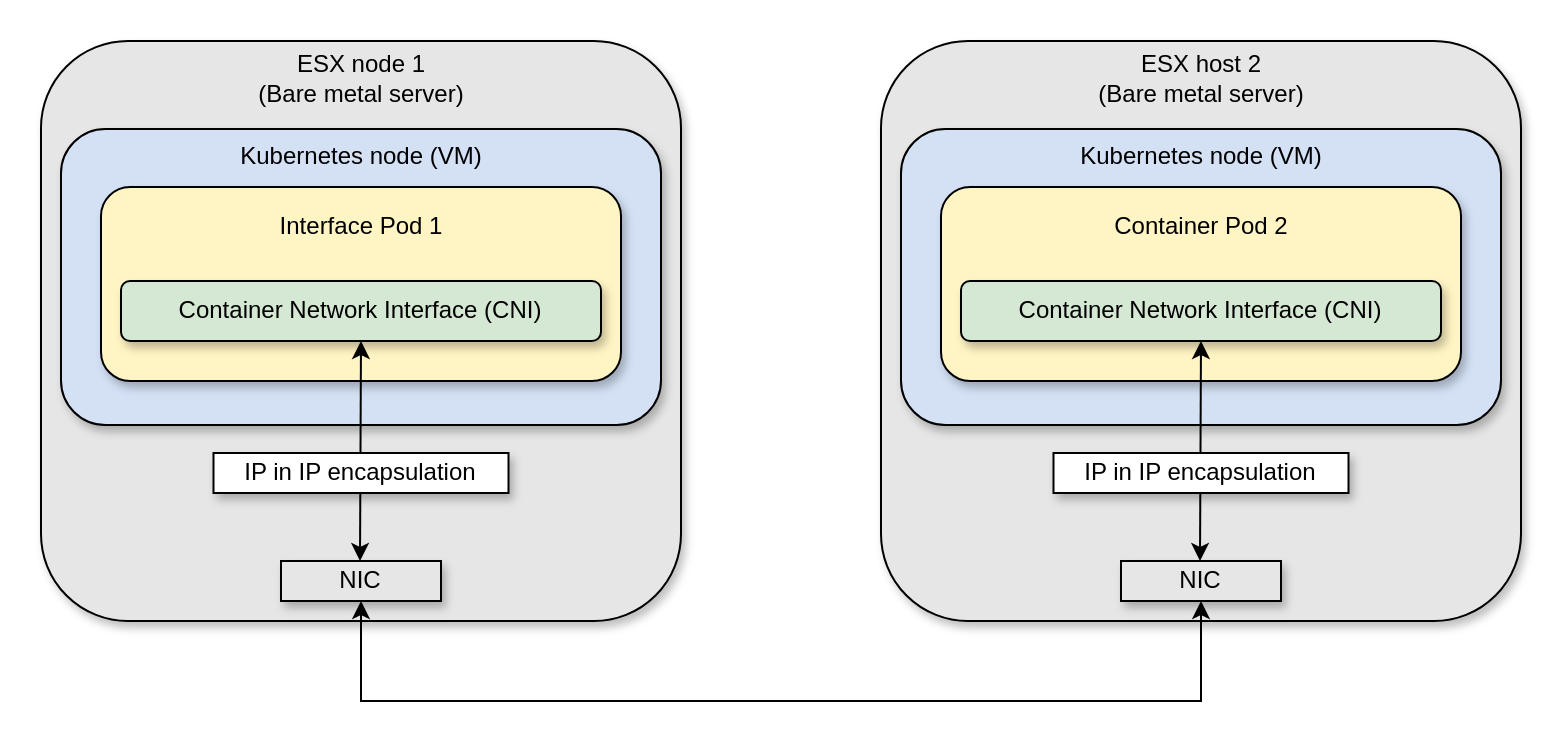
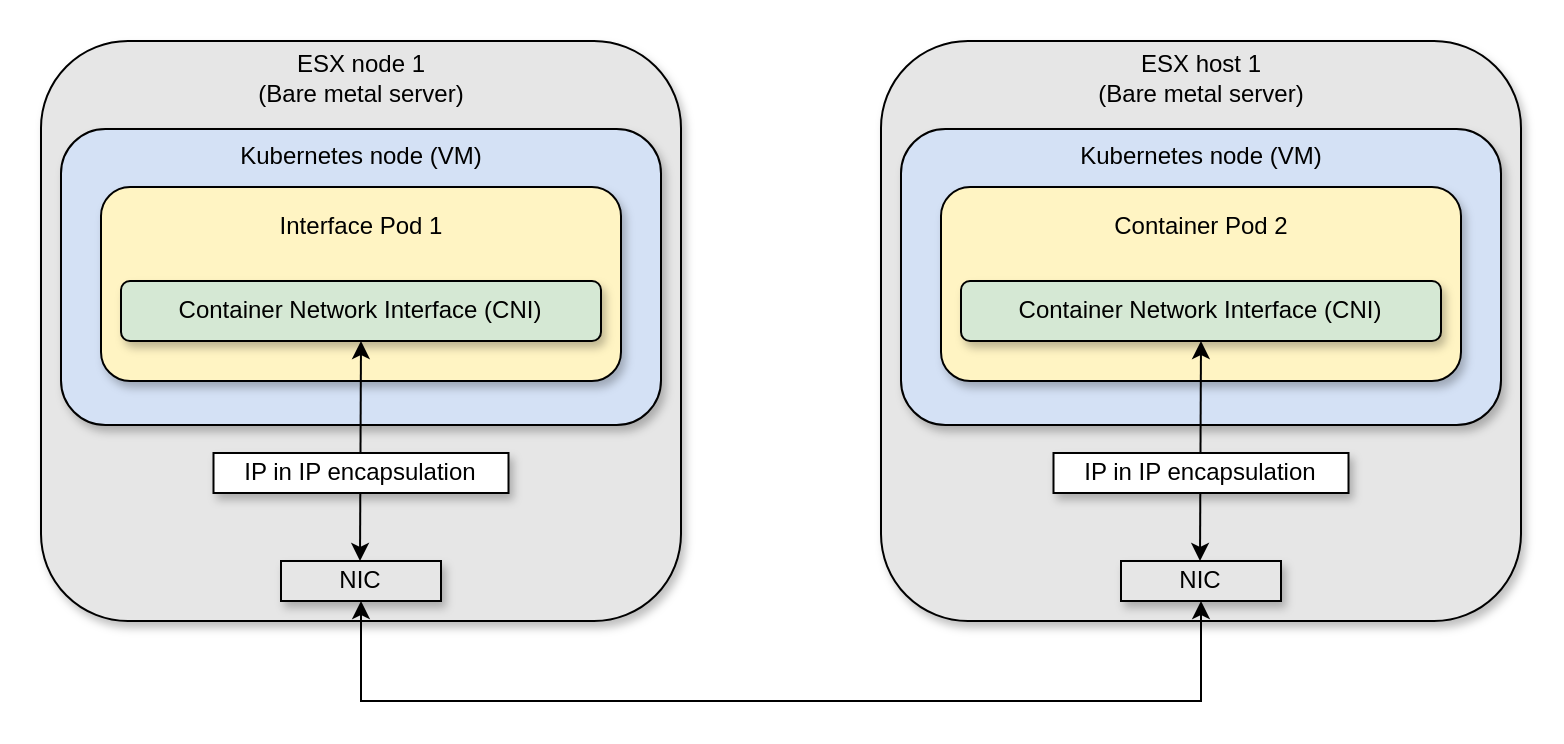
- <mxCell id="14" value="ESX host 2&lt;br&gt;(Bare metal server)" style="text;html=1;strokeColor=none;fillColor=none;align=center;verticalAlign=middle;whiteSpace=wrap;rounded=0;" vertex="1" parent="1"><mxGeometry x="547.5" y="24" width="105" height="30" as="geometry" /></mxCell>
+ <mxCell id="14" value="ESX host 1&lt;br&gt;(Bare metal server)" style="text;html=1;strokeColor=none;fillColor=none;align=center;verticalAlign=middle;whiteSpace=wrap;rounded=0;" vertex="1" parent="1"><mxGeometry x="547.5" y="24" width="105" height="30" as="geometry" /></mxCell>
